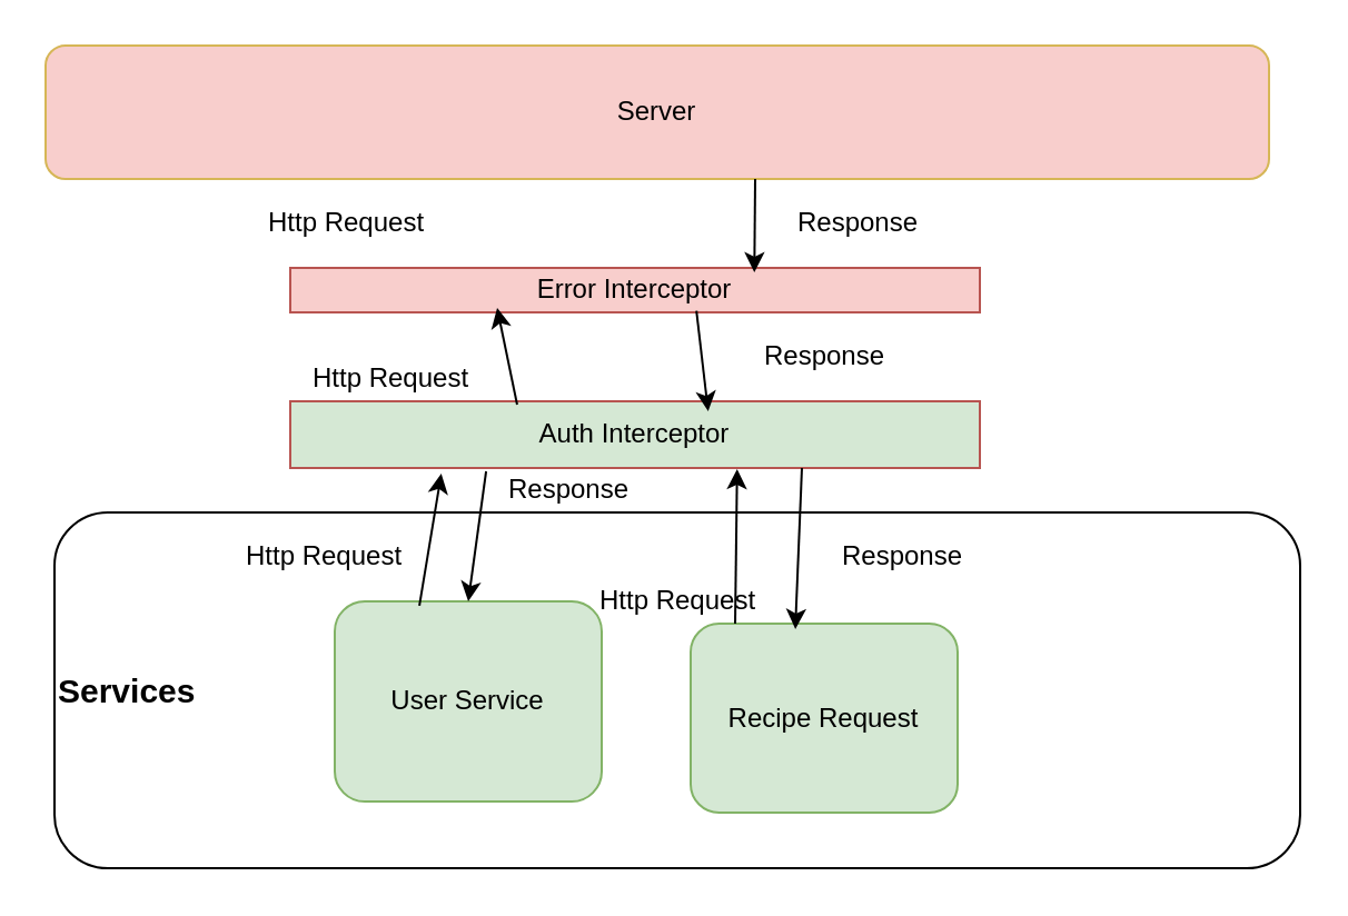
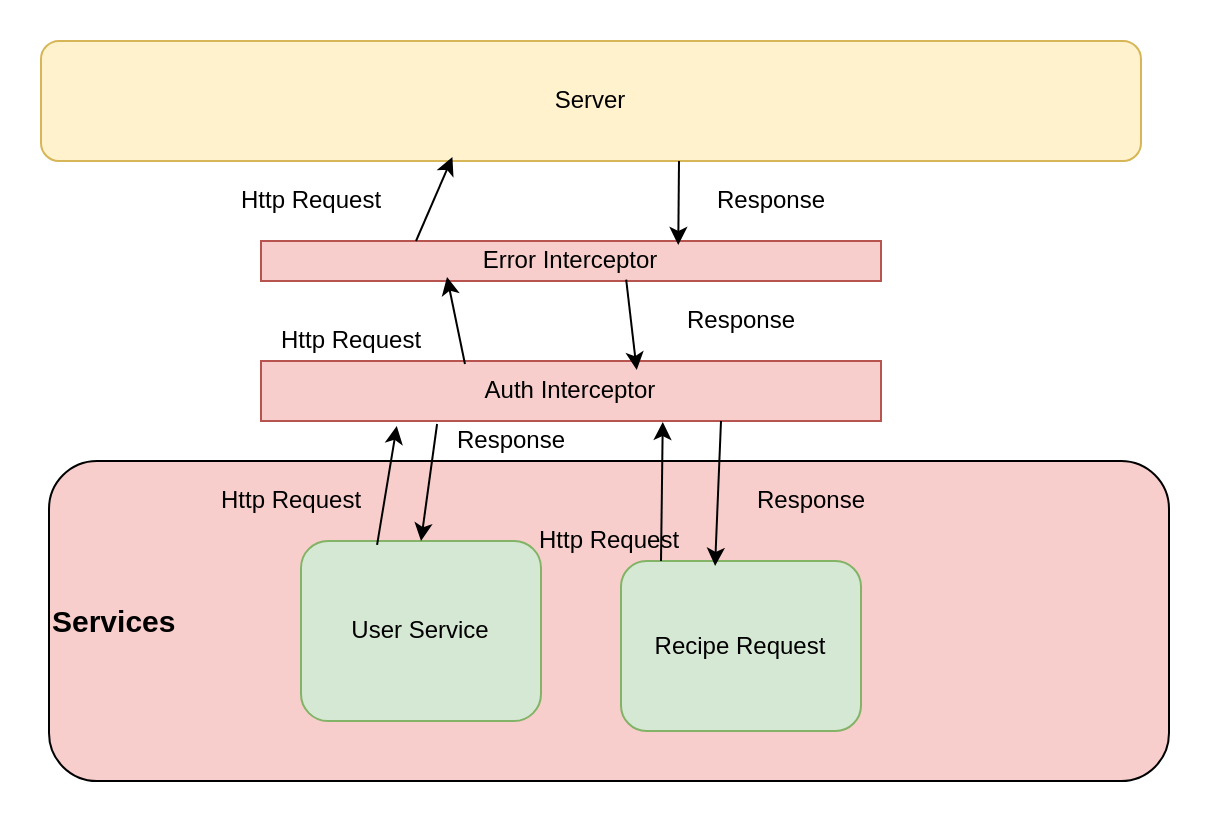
- <mxCell id="7" value="Server" style="rounded=1;whiteSpace=wrap;html=1;fillColor=#f8cecc;strokeColor=#d6b656;" vertex="1" parent="1"><mxGeometry x="20" y="20" width="550" height="60" as="geometry" /></mxCell>
+ <mxCell id="7" value="Server" style="rounded=1;whiteSpace=wrap;html=1;fillColor=#fff2cc;strokeColor=#d6b656;" vertex="1" parent="1"><mxGeometry x="20" y="20" width="550" height="60" as="geometry" /></mxCell>
+ <mxCell id="14" value="" style="endArrow=classic;html=1;entryX=0.374;entryY=0.967;entryDx=0;entryDy=0;entryPerimeter=0;exitX=0.25;exitY=0;exitDx=0;exitDy=0;" edge="1" parent="1" source="6" target="7"><mxGeometry width="50" height="50" relative="1" as="geometry"><mxPoint x="220" y="120" as="sourcePoint" /><mxPoint x="270" y="70" as="targetPoint" /></mxGeometry></mxCell>
- <mxCell id="5" value="Auth Interceptor" style="rounded=0;whiteSpace=wrap;html=1;fillColor=#d5e8d4;strokeColor=#b85450;" vertex="1" parent="1"><mxGeometry x="130" y="180" width="310" height="30" as="geometry" /></mxCell>
+ <mxCell id="5" value="Auth Interceptor" style="rounded=0;whiteSpace=wrap;html=1;fillColor=#f8cecc;strokeColor=#b85450;" vertex="1" parent="1"><mxGeometry x="130" y="180" width="310" height="30" as="geometry" /></mxCell>
- <mxCell id="2" value="&lt;b&gt;&lt;font style=&quot;font-size: 15px&quot;&gt;Services&lt;/font&gt;&lt;/b&gt;" style="rounded=1;whiteSpace=wrap;html=1;align=left;" vertex="1" parent="1"><mxGeometry x="24" y="230" width="560" height="160" as="geometry" /></mxCell>
+ <mxCell id="2" value="&lt;b&gt;&lt;font style=&quot;font-size: 15px&quot;&gt;Services&lt;/font&gt;&lt;/b&gt;" style="rounded=1;whiteSpace=wrap;html=1;align=left;fillColor=#f8cecc;" vertex="1" parent="1"><mxGeometry x="24" y="230" width="560" height="160" as="geometry" /></mxCell>
